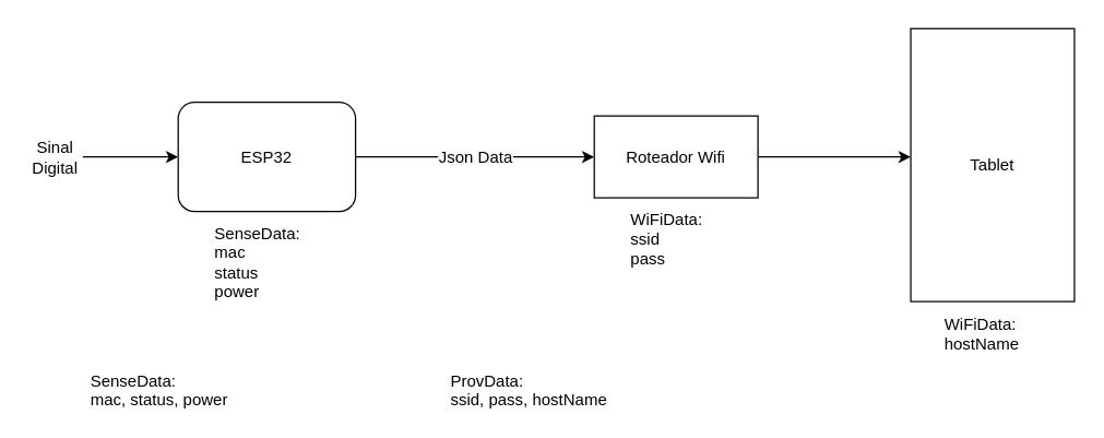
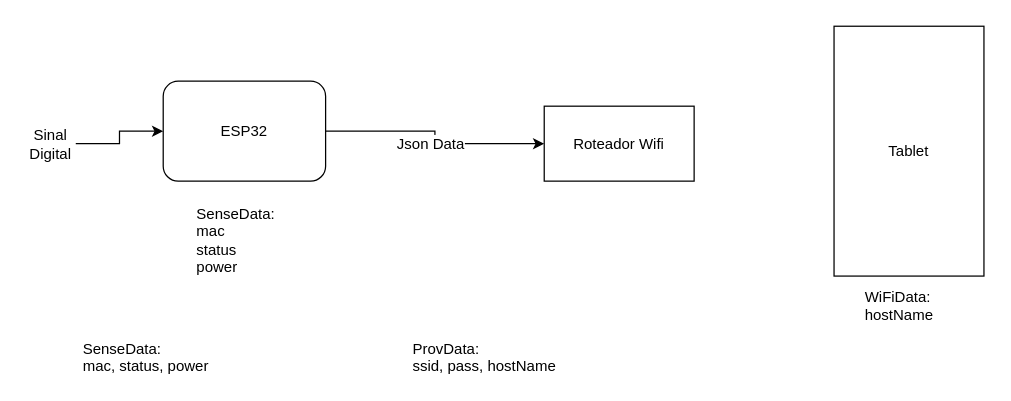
- <mxCell id="4" value="ESP32" style="rounded=1;whiteSpace=wrap;html=1;" vertex="1" parent="1"><mxGeometry x="130" y="74.5" width="130" height="80" as="geometry" /></mxCell>
+ <mxCell id="4" value="ESP32" style="rounded=1;whiteSpace=wrap;html=1;" vertex="1" parent="1"><mxGeometry x="130" y="64.5" width="130" height="80" as="geometry" /></mxCell>
- <mxCell id="9" style="edgeStyle=orthogonalEdgeStyle;rounded=0;orthogonalLoop=1;jettySize=auto;html=1;entryX=0;entryY=0.47;entryDx=0;entryDy=0;entryPerimeter=0;" edge="1" parent="1" source="10" target="11"><mxGeometry relative="1" as="geometry" /></mxCell>
- <mxCell id="8" value="WiFiData:&lt;br&gt;ssid&lt;br&gt;pass" style="text;html=1;resizable=0;points=[];autosize=1;align=left;verticalAlign=top;spacingTop=-4;" vertex="1" parent="1"><mxGeometry x="460" y="150.5" width="70" height="40" as="geometry" /></mxCell>
